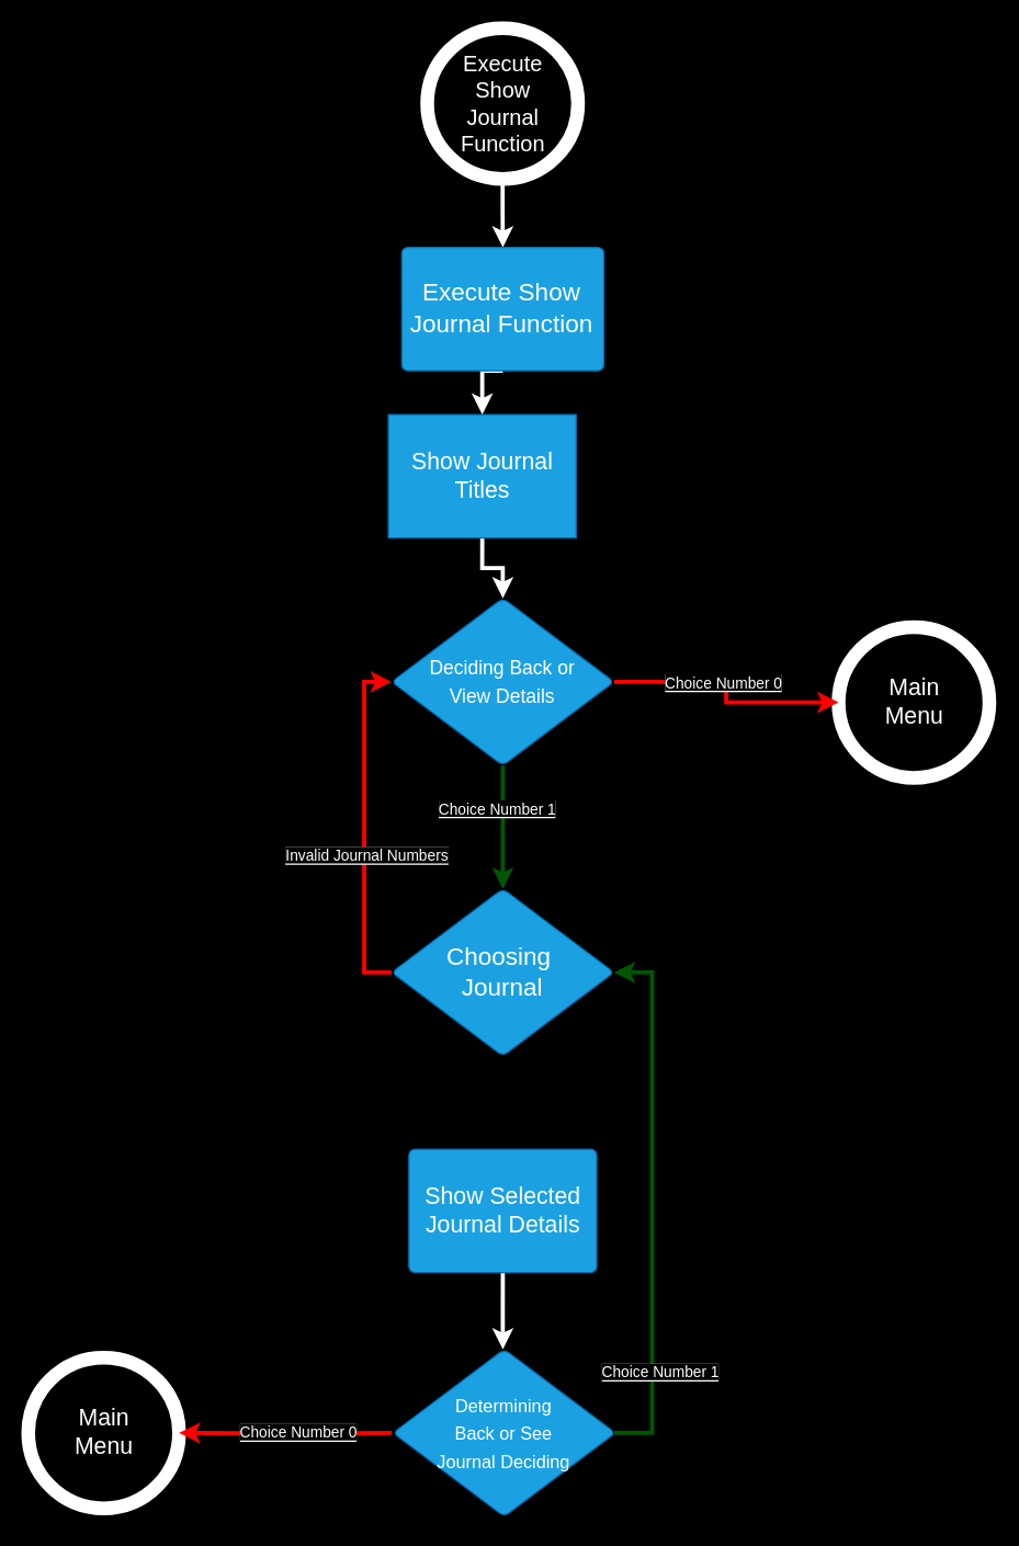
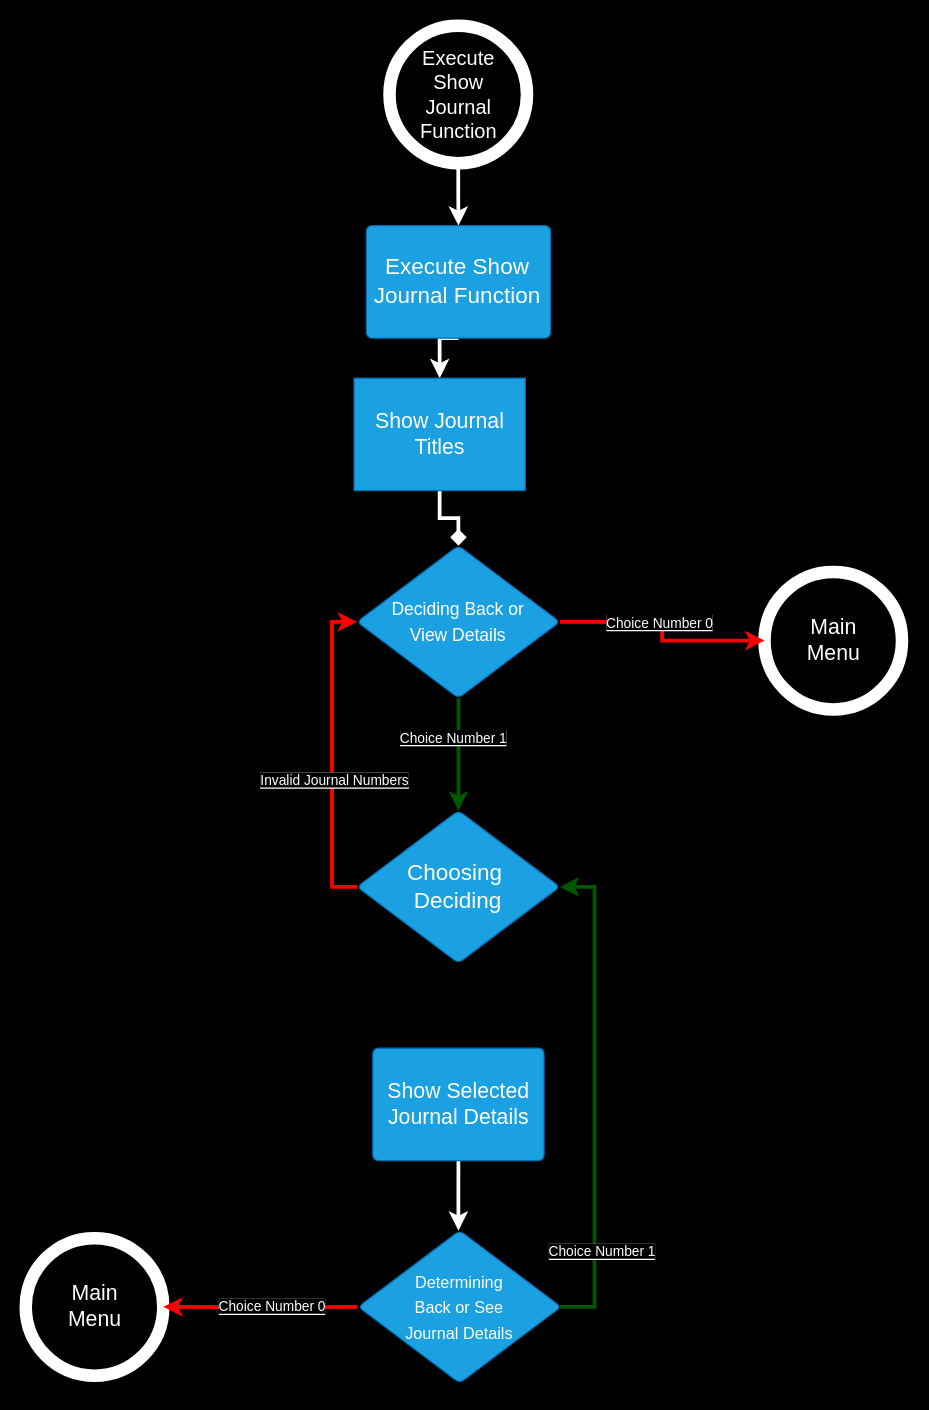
- <mxCell id="13" style="edgeStyle=orthogonalEdgeStyle;rounded=0;orthogonalLoop=1;jettySize=auto;html=1;exitX=0.5;exitY=1;exitDx=0;exitDy=0;entryX=0.5;entryY=0;entryDx=0;entryDy=0;strokeColor=#FFFFFF;strokeWidth=3;" edge="1" parent="1" source="14" target="15"><mxGeometry relative="1" as="geometry" /></mxCell>
+ <mxCell id="13" style="edgeStyle=orthogonalEdgeStyle;rounded=0;orthogonalLoop=1;jettySize=auto;html=1;exitX=0.5;exitY=1;exitDx=0;exitDy=0;entryX=0.5;entryY=0;entryDx=0;entryDy=0;strokeColor=#FFFFFF;strokeWidth=3;endArrow=diamond;" edge="1" parent="1" source="14" target="15"><mxGeometry relative="1" as="geometry" /></mxCell>
- <mxCell id="10" value="&lt;div&gt;&lt;span style=&quot;font-size: 18px;&quot;&gt;Choosing&amp;nbsp;&lt;/span&gt;&lt;/div&gt;&lt;div&gt;&lt;font style=&quot;font-size: 18px;&quot;&gt;Journal&lt;/font&gt;&lt;/div&gt;" style="html=1;overflow=block;blockSpacing=1;whiteSpace=wrap;rhombus;fontSize=16.7;fontColor=#ffffff;spacing=3.8;strokeColor=#006EAF;rounded=1;absoluteArcSize=1;arcSize=9;fillColor=#1ba1e2;strokeWidth=NaN;lucidId=x_avSaIK2IV_;" vertex="1" parent="1"><mxGeometry x="285.04" y="648" width="162.2" height="122" as="geometry" /></mxCell>
+ <mxCell id="10" value="&lt;div&gt;&lt;span style=&quot;font-size: 18px;&quot;&gt;Choosing&amp;nbsp;&lt;/span&gt;&lt;/div&gt;&lt;div&gt;&lt;font style=&quot;font-size: 18px;&quot;&gt;Deciding&lt;/font&gt;&lt;/div&gt;" style="html=1;overflow=block;blockSpacing=1;whiteSpace=wrap;rhombus;fontSize=16.7;fontColor=#ffffff;spacing=3.8;strokeColor=#006EAF;rounded=1;absoluteArcSize=1;arcSize=9;fillColor=#1ba1e2;strokeWidth=NaN;lucidId=x_avSaIK2IV_;" vertex="1" parent="1"><mxGeometry x="285.04" y="648" width="162.2" height="122" as="geometry" /></mxCell>
- <mxCell id="18" value="&lt;font style=&quot;font-size: 13px;&quot;&gt;Determining&lt;/font&gt;&lt;div&gt;&lt;font style=&quot;font-size: 13px;&quot;&gt;Back or See&lt;/font&gt;&lt;/div&gt;&lt;div&gt;&lt;font style=&quot;font-size: 13px;&quot;&gt;Journal Deciding&lt;/font&gt;&lt;/div&gt;" style="html=1;overflow=block;blockSpacing=1;whiteSpace=wrap;rhombus;fontSize=16.7;fontColor=#ffffff;spacing=3.8;strokeColor=#006EAF;rounded=1;absoluteArcSize=1;arcSize=9;fillColor=#1ba1e2;strokeWidth=NaN;lucidId=x_avSaIK2IV_;" vertex="1" parent="1"><mxGeometry x="286.04" y="984" width="162.2" height="122" as="geometry" /></mxCell>
+ <mxCell id="18" value="&lt;font style=&quot;font-size: 13px;&quot;&gt;Determining&lt;/font&gt;&lt;div&gt;&lt;font style=&quot;font-size: 13px;&quot;&gt;Back or See&lt;/font&gt;&lt;/div&gt;&lt;div&gt;&lt;font style=&quot;font-size: 13px;&quot;&gt;Journal Details&lt;/font&gt;&lt;/div&gt;" style="html=1;overflow=block;blockSpacing=1;whiteSpace=wrap;rhombus;fontSize=16.7;fontColor=#ffffff;spacing=3.8;strokeColor=#006EAF;rounded=1;absoluteArcSize=1;arcSize=9;fillColor=#1ba1e2;strokeWidth=NaN;lucidId=x_avSaIK2IV_;" vertex="1" parent="1"><mxGeometry x="286.04" y="984" width="162.2" height="122" as="geometry" /></mxCell>
